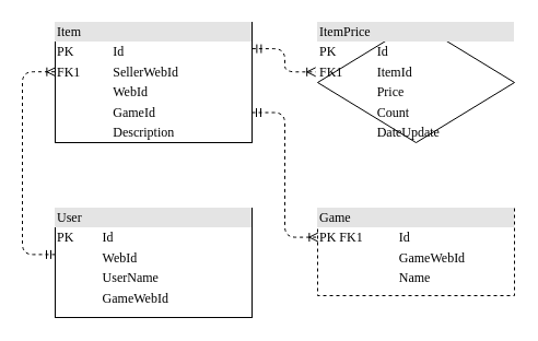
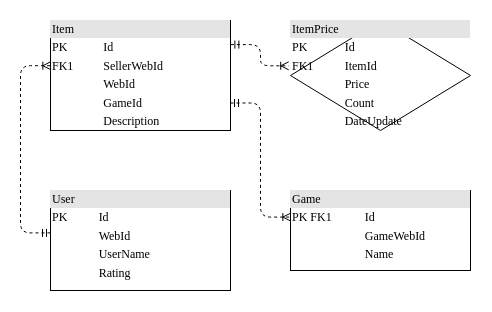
- <mxCell id="3" value="&lt;div style=&quot;box-sizing: border-box ; width: 100% ; background: #e4e4e4 ; padding: 2px&quot;&gt;User&lt;/div&gt;&lt;table style=&quot;width: 100% ; font-size: 1em&quot; cellpadding=&quot;2&quot; cellspacing=&quot;0&quot;&gt;&lt;tbody&gt;&lt;tr&gt;&lt;td&gt;PK&lt;/td&gt;&lt;td&gt;Id&lt;/td&gt;&lt;/tr&gt;&lt;tr&gt;&lt;td&gt;&lt;br&gt;&lt;/td&gt;&lt;td&gt;WebId&lt;/td&gt;&lt;/tr&gt;&lt;tr&gt;&lt;td&gt;&lt;/td&gt;&lt;td&gt;UserName&lt;/td&gt;&lt;/tr&gt;&lt;tr&gt;&lt;td&gt;&lt;br&gt;&lt;/td&gt;&lt;td&gt;GameWebId&lt;/td&gt;&lt;/tr&gt;&lt;tr&gt;&lt;td&gt;&lt;br&gt;&lt;/td&gt;&lt;td&gt;&lt;br&gt;&lt;/td&gt;&lt;/tr&gt;&lt;tr&gt;&lt;td&gt;&lt;br&gt;&lt;/td&gt;&lt;td&gt;&lt;br&gt;&lt;/td&gt;&lt;/tr&gt;&lt;/tbody&gt;&lt;/table&gt;" style="verticalAlign=top;align=left;overflow=fill;html=1;rounded=0;shadow=0;comic=0;labelBackgroundColor=none;strokeWidth=1;fontFamily=Verdana;fontSize=12" parent="1" vertex="1"><mxGeometry x="50" y="190" width="180" height="100" as="geometry" /></mxCell>
+ <mxCell id="3" value="&lt;div style=&quot;box-sizing: border-box ; width: 100% ; background: #e4e4e4 ; padding: 2px&quot;&gt;User&lt;/div&gt;&lt;table style=&quot;width: 100% ; font-size: 1em&quot; cellpadding=&quot;2&quot; cellspacing=&quot;0&quot;&gt;&lt;tbody&gt;&lt;tr&gt;&lt;td&gt;PK&lt;/td&gt;&lt;td&gt;Id&lt;/td&gt;&lt;/tr&gt;&lt;tr&gt;&lt;td&gt;&lt;br&gt;&lt;/td&gt;&lt;td&gt;WebId&lt;/td&gt;&lt;/tr&gt;&lt;tr&gt;&lt;td&gt;&lt;/td&gt;&lt;td&gt;UserName&lt;/td&gt;&lt;/tr&gt;&lt;tr&gt;&lt;td&gt;&lt;br&gt;&lt;/td&gt;&lt;td&gt;Rating&lt;/td&gt;&lt;/tr&gt;&lt;tr&gt;&lt;td&gt;&lt;br&gt;&lt;/td&gt;&lt;td&gt;&lt;br&gt;&lt;/td&gt;&lt;/tr&gt;&lt;tr&gt;&lt;td&gt;&lt;br&gt;&lt;/td&gt;&lt;td&gt;&lt;br&gt;&lt;/td&gt;&lt;/tr&gt;&lt;/tbody&gt;&lt;/table&gt;" style="verticalAlign=top;align=left;overflow=fill;html=1;rounded=0;shadow=0;comic=0;labelBackgroundColor=none;strokeWidth=1;fontFamily=Verdana;fontSize=12" parent="1" vertex="1"><mxGeometry x="50" y="190" width="180" height="100" as="geometry" /></mxCell>
- <mxCell id="7" value="&lt;div style=&quot;box-sizing:border-box;width:100%;background:#e4e4e4;padding:2px;&quot;&gt;Game&lt;/div&gt;&lt;table style=&quot;width:100%;font-size:1em;&quot; cellpadding=&quot;2&quot; cellspacing=&quot;0&quot;&gt;&lt;tbody&gt;&lt;tr&gt;&lt;td&gt;PK FK1&lt;/td&gt;&lt;td&gt;Id&lt;/td&gt;&lt;/tr&gt;&lt;tr&gt;&lt;td&gt;&lt;br&gt;&lt;/td&gt;&lt;td&gt;GameWebId&lt;/td&gt;&lt;/tr&gt;&lt;tr&gt;&lt;td&gt;&lt;br&gt;&lt;/td&gt;&lt;td&gt;Name&lt;/td&gt;&lt;/tr&gt;&lt;/tbody&gt;&lt;/table&gt;" style="verticalAlign=top;align=left;overflow=fill;html=1;rounded=0;shadow=0;comic=0;labelBackgroundColor=none;strokeWidth=1;fontFamily=Verdana;fontSize=12;dashed=1;" vertex="1" parent="1"><mxGeometry x="290" y="190" width="180" height="80" as="geometry" /></mxCell>
+ <mxCell id="7" value="&lt;div style=&quot;box-sizing:border-box;width:100%;background:#e4e4e4;padding:2px;&quot;&gt;Game&lt;/div&gt;&lt;table style=&quot;width:100%;font-size:1em;&quot; cellpadding=&quot;2&quot; cellspacing=&quot;0&quot;&gt;&lt;tbody&gt;&lt;tr&gt;&lt;td&gt;PK FK1&lt;/td&gt;&lt;td&gt;Id&lt;/td&gt;&lt;/tr&gt;&lt;tr&gt;&lt;td&gt;&lt;br&gt;&lt;/td&gt;&lt;td&gt;GameWebId&lt;/td&gt;&lt;/tr&gt;&lt;tr&gt;&lt;td&gt;&lt;br&gt;&lt;/td&gt;&lt;td&gt;Name&lt;/td&gt;&lt;/tr&gt;&lt;/tbody&gt;&lt;/table&gt;" style="verticalAlign=top;align=left;overflow=fill;html=1;rounded=0;shadow=0;comic=0;labelBackgroundColor=none;strokeWidth=1;fontFamily=Verdana;fontSize=12" vertex="1" parent="1"><mxGeometry x="290" y="190" width="180" height="80" as="geometry" /></mxCell>
